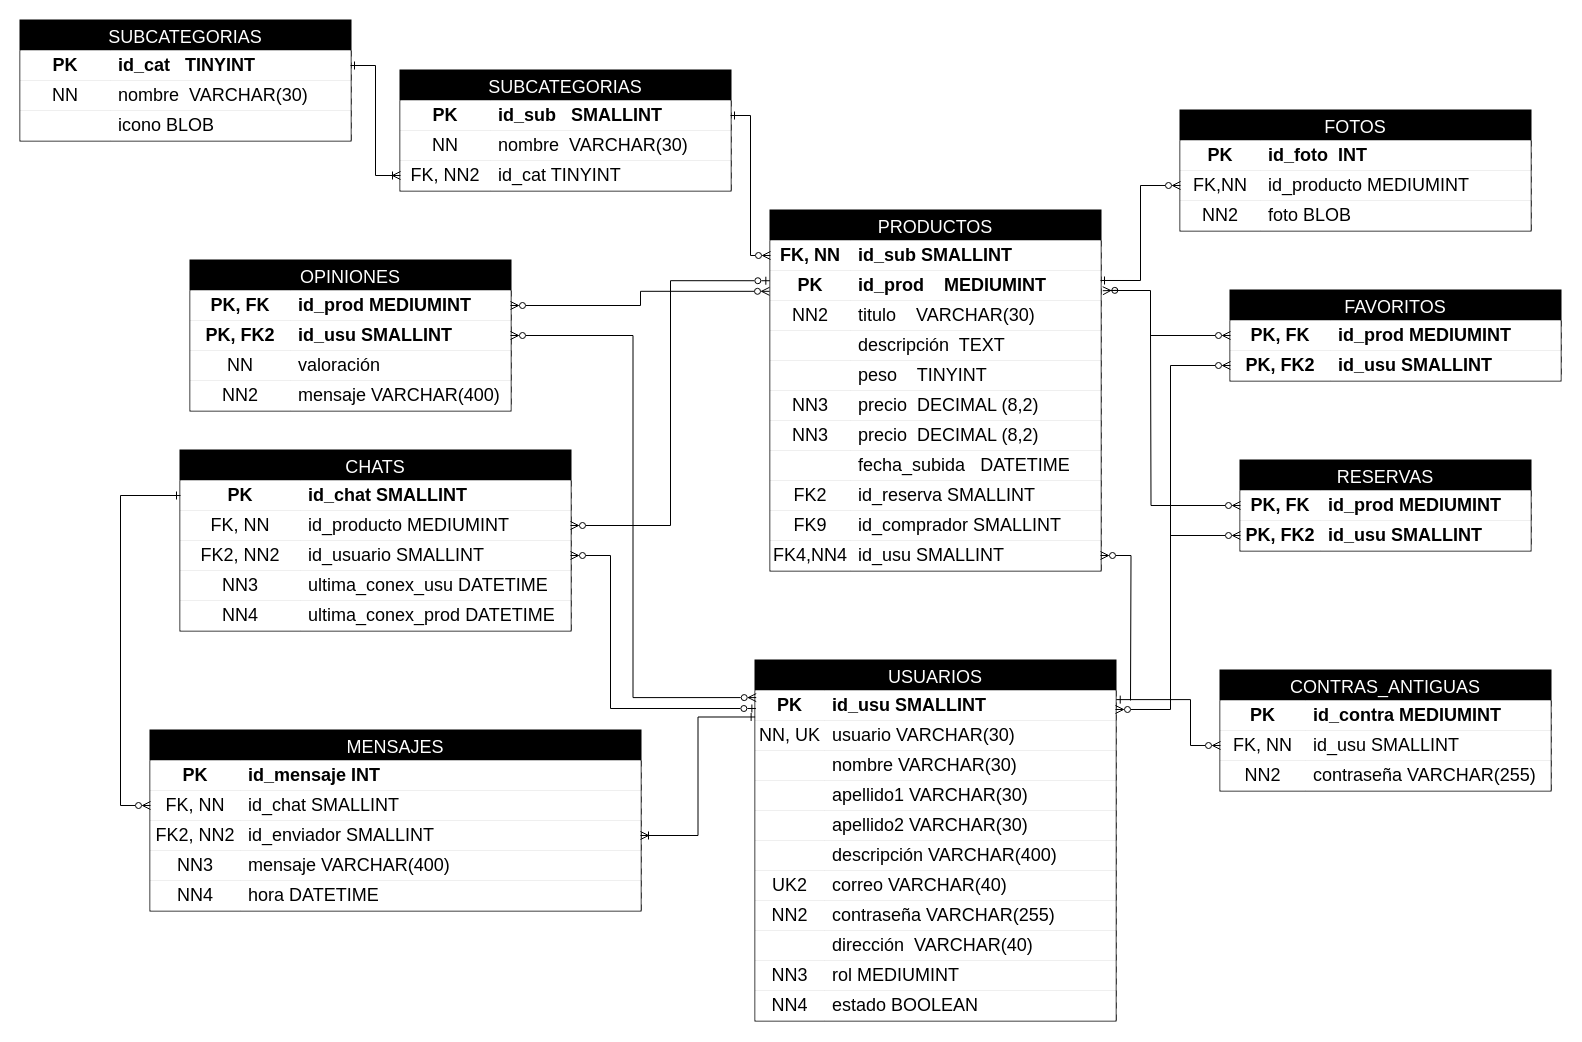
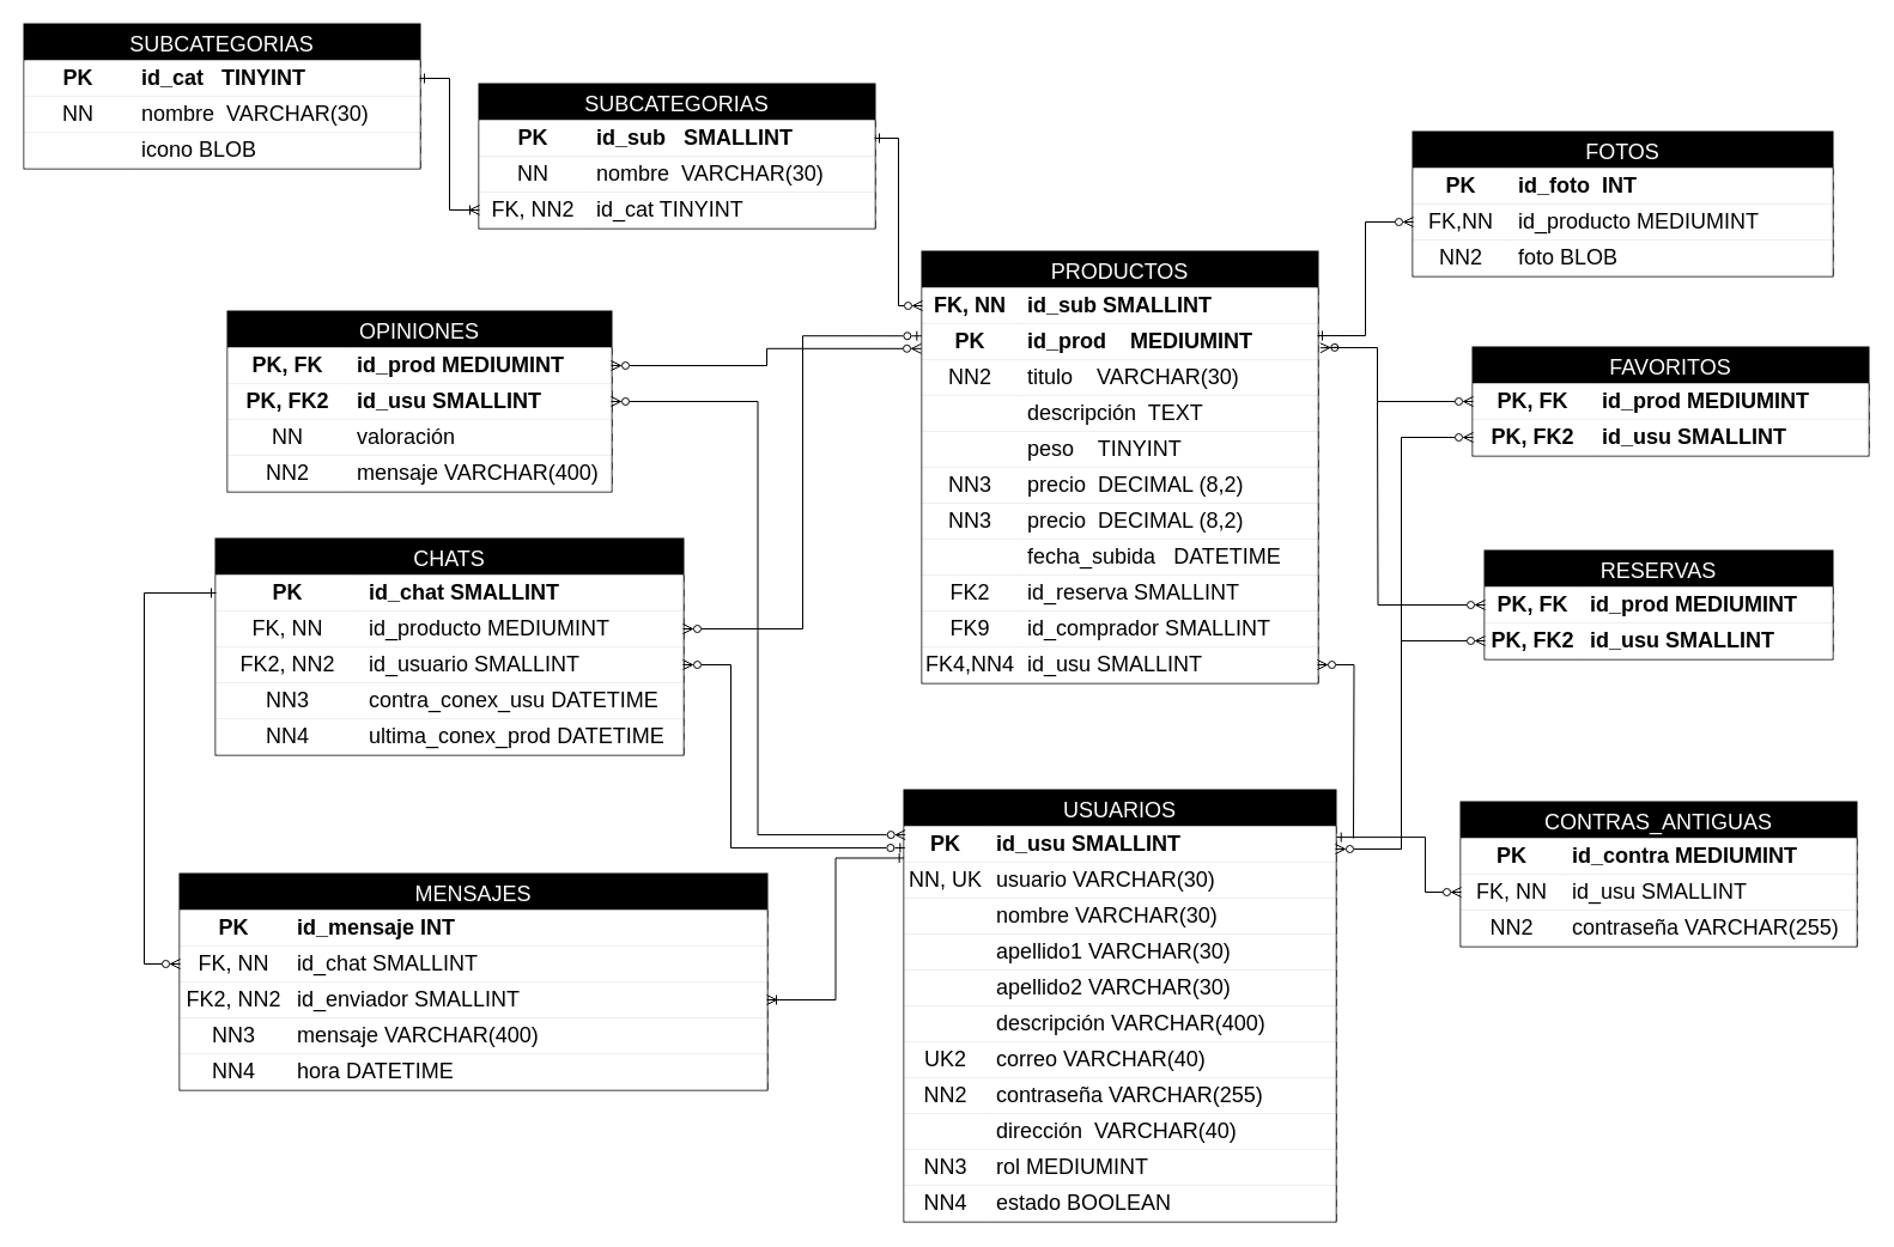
- <mxCell id="125" value="ultima_conex_usu&lt;span style=&quot;white-space: pre; font-size: 18px;&quot;&gt; &lt;/span&gt;DATETIME" style="shape=partialRectangle;html=1;whiteSpace=wrap;connectable=0;top=0;left=0;bottom=0;right=0;align=left;spacingLeft=6;overflow=hidden;fontSize=18;" parent="123" vertex="1"><mxGeometry x="120" width="270" height="30" as="geometry"><mxRectangle width="270" height="30" as="alternateBounds" /></mxGeometry></mxCell>
+ <mxCell id="125" value="contra_conex_usu&lt;span style=&quot;white-space: pre; font-size: 18px;&quot;&gt; &lt;/span&gt;DATETIME" style="shape=partialRectangle;html=1;whiteSpace=wrap;connectable=0;top=0;left=0;bottom=0;right=0;align=left;spacingLeft=6;overflow=hidden;fontSize=18;" parent="123" vertex="1"><mxGeometry x="120" width="270" height="30" as="geometry"><mxRectangle width="270" height="30" as="alternateBounds" /></mxGeometry></mxCell>
